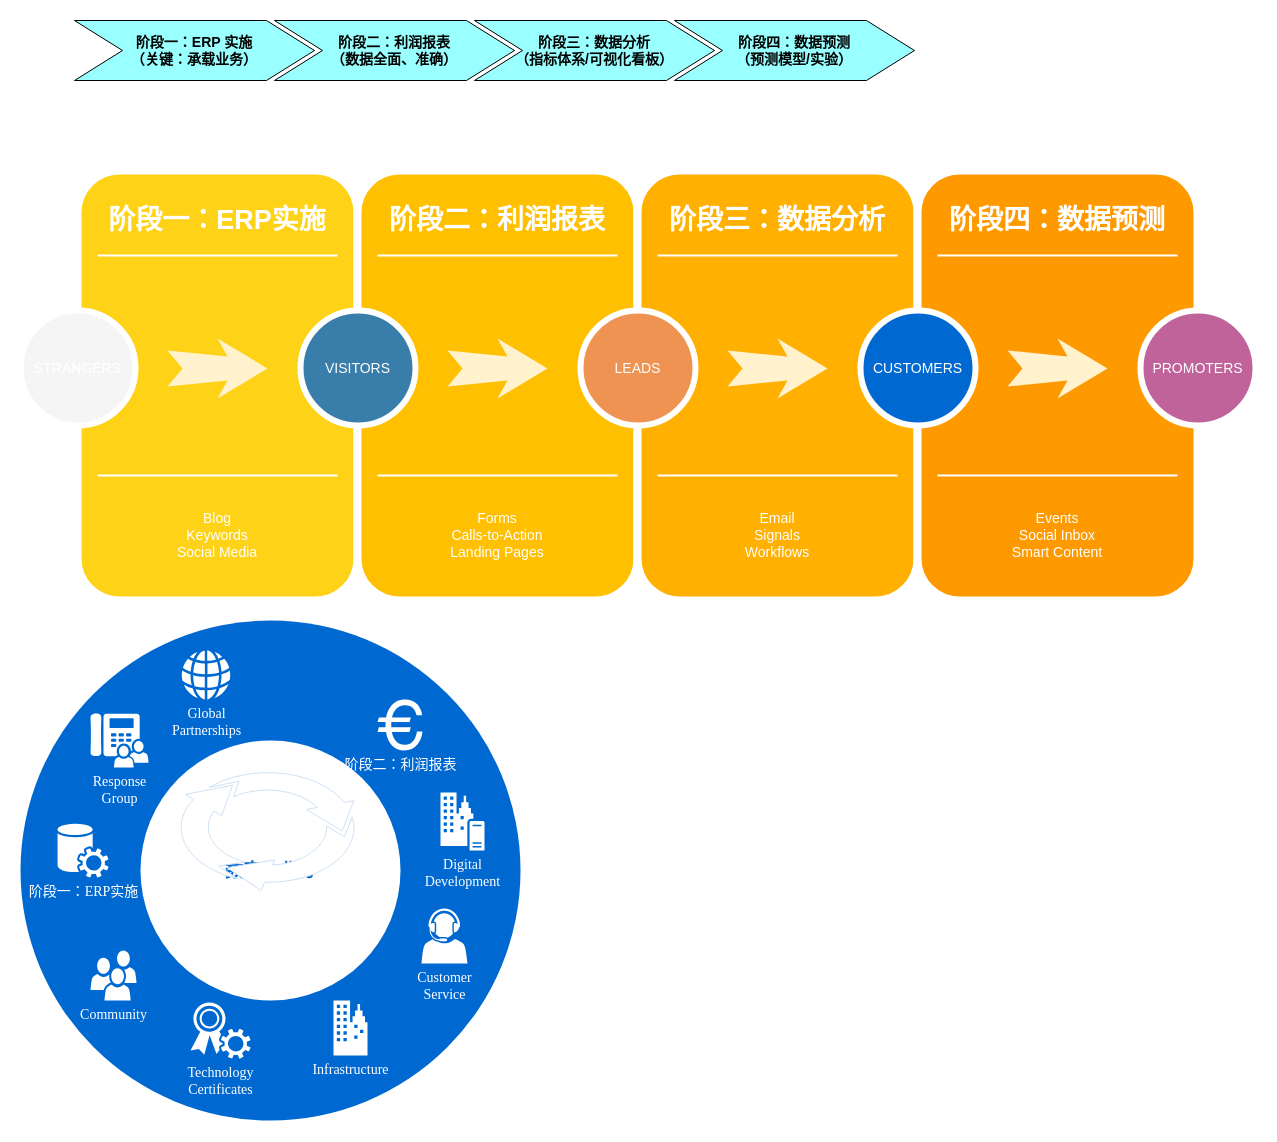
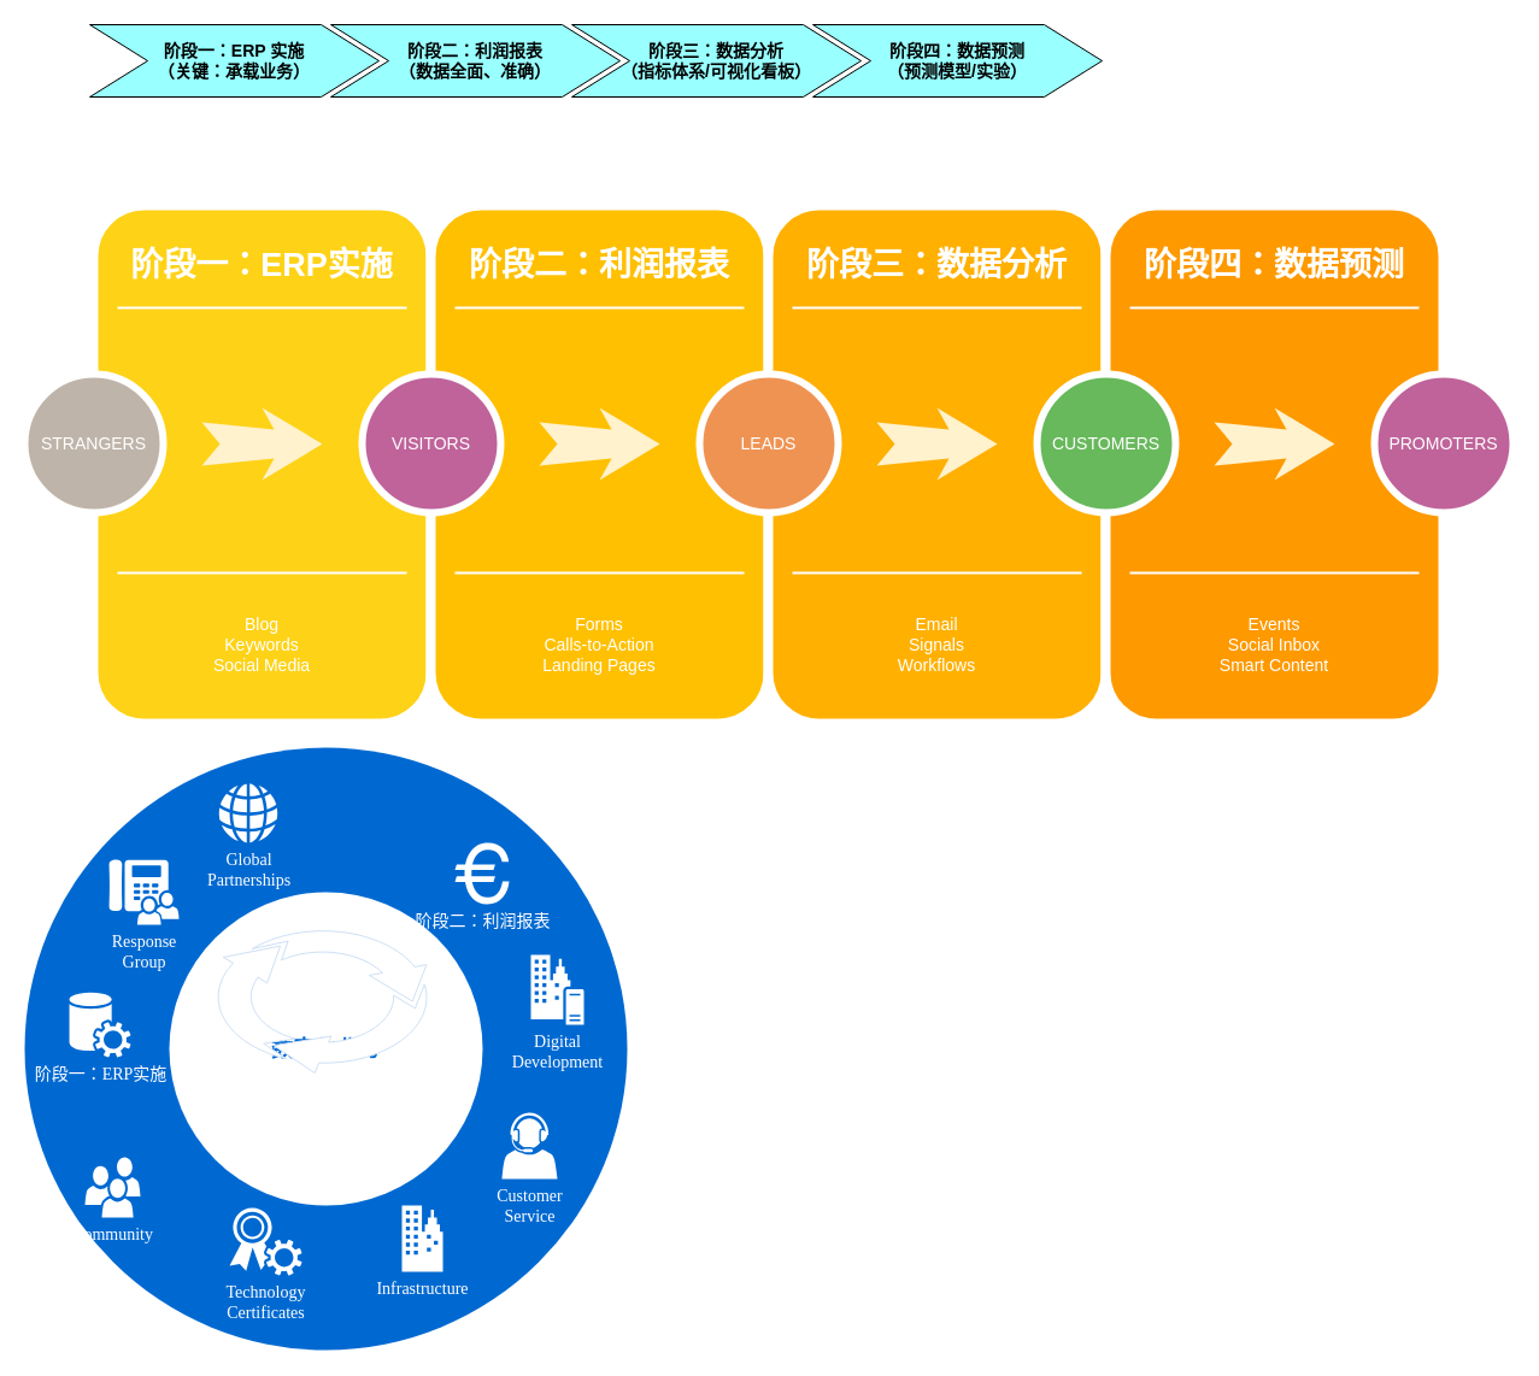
- <mxCell id="11" value="STRANGERS" style="ellipse;whiteSpace=wrap;html=1;rounded=0;shadow=0;strokeWidth=6;fontSize=14;align=center;fillColor=#f5f5f5;strokeColor=#FFFFFF;fontColor=#FFFFFF;" vertex="1" parent="1"><mxGeometry x="20" y="310" width="115" height="115" as="geometry" /></mxCell>
+ <mxCell id="11" value="STRANGERS" style="ellipse;whiteSpace=wrap;html=1;rounded=0;shadow=0;strokeWidth=6;fontSize=14;align=center;fillColor=#BFB4A9;strokeColor=#FFFFFF;fontColor=#FFFFFF;" vertex="1" parent="1"><mxGeometry x="20" y="310" width="115" height="115" as="geometry" /></mxCell>
- <mxCell id="18" value="VISITORS" style="ellipse;whiteSpace=wrap;html=1;rounded=0;shadow=0;strokeWidth=6;fontSize=14;align=center;fillColor=#397DAA;strokeColor=#FFFFFF;fontColor=#FFFFFF;" vertex="1" parent="1"><mxGeometry x="300" y="310" width="115" height="115" as="geometry" /></mxCell>
+ <mxCell id="18" value="VISITORS" style="ellipse;whiteSpace=wrap;html=1;rounded=0;shadow=0;strokeWidth=6;fontSize=14;align=center;fillColor=#bf639a;strokeColor=#FFFFFF;fontColor=#FFFFFF;" vertex="1" parent="1"><mxGeometry x="300" y="310" width="115" height="115" as="geometry" /></mxCell>
- <mxCell id="32" value="CUSTOMERS" style="ellipse;whiteSpace=wrap;html=1;rounded=0;shadow=0;strokeWidth=6;fontSize=14;align=center;fillColor=#0069d1;strokeColor=#FFFFFF;fontColor=#FFFFFF;" vertex="1" parent="1"><mxGeometry x="860" y="310" width="115" height="115" as="geometry" /></mxCell>
+ <mxCell id="32" value="CUSTOMERS" style="ellipse;whiteSpace=wrap;html=1;rounded=0;shadow=0;strokeWidth=6;fontSize=14;align=center;fillColor=#68B85C;strokeColor=#FFFFFF;fontColor=#FFFFFF;" vertex="1" parent="1"><mxGeometry x="860" y="310" width="115" height="115" as="geometry" /></mxCell>
- <mxCell id="38" value="Customer&lt;div&gt;Service&lt;/div&gt;" style="shadow=0;dashed=0;html=1;strokeColor=none;fillColor=#ffffff;labelPosition=center;verticalLabelPosition=bottom;verticalAlign=top;shape=mxgraph.office.users.call_center_agent;rounded=0;comic=0;fontFamily=Verdana;fontSize=14;fontColor=#FFFFFF;" vertex="1" parent="1"><mxGeometry x="421" y="908" width="46" height="55" as="geometry" /></mxCell>
+ <mxCell id="38" value="Customer&lt;div&gt;Service&lt;/div&gt;" style="shadow=0;dashed=0;html=1;strokeColor=none;fillColor=#ffffff;labelPosition=center;verticalLabelPosition=bottom;verticalAlign=top;shape=mxgraph.office.users.call_center_agent;rounded=0;comic=0;fontFamily=Verdana;fontSize=14;fontColor=#FFFFFF;" vertex="1" parent="1"><mxGeometry x="416" y="923" width="46" height="55" as="geometry" /></mxCell>
- <mxCell id="37" value="Community" style="shadow=0;dashed=0;html=1;strokeColor=none;fillColor=#ffffff;labelPosition=center;verticalLabelPosition=bottom;verticalAlign=top;shape=mxgraph.office.users.users;rounded=0;comic=0;fontFamily=Verdana;fontSize=14;fontColor=#FFFFFF;" vertex="1" parent="1"><mxGeometry x="90" y="950" width="46" height="50" as="geometry" /></mxCell>
+ <mxCell id="37" value="Community" style="shadow=0;dashed=0;html=1;strokeColor=none;fillColor=#ffffff;labelPosition=center;verticalLabelPosition=bottom;verticalAlign=top;shape=mxgraph.office.users.users;rounded=0;comic=0;fontFamily=Verdana;fontSize=14;fontColor=#FFFFFF;" vertex="1" parent="1"><mxGeometry x="70" y="960" width="46" height="50" as="geometry" /></mxCell>
